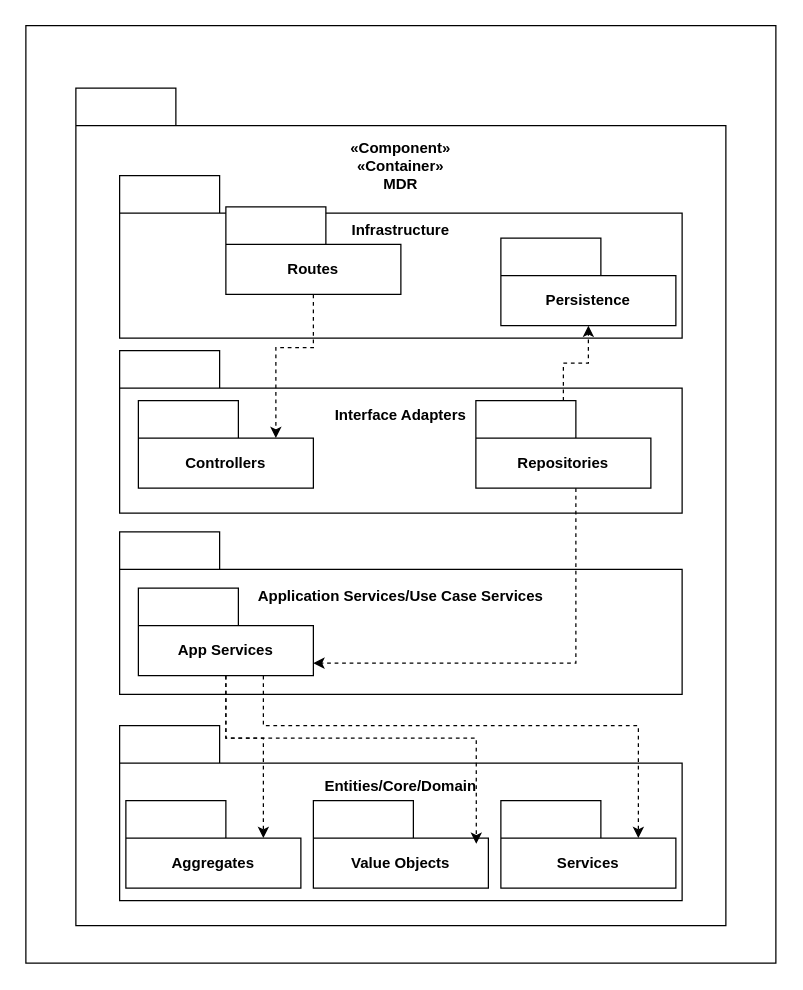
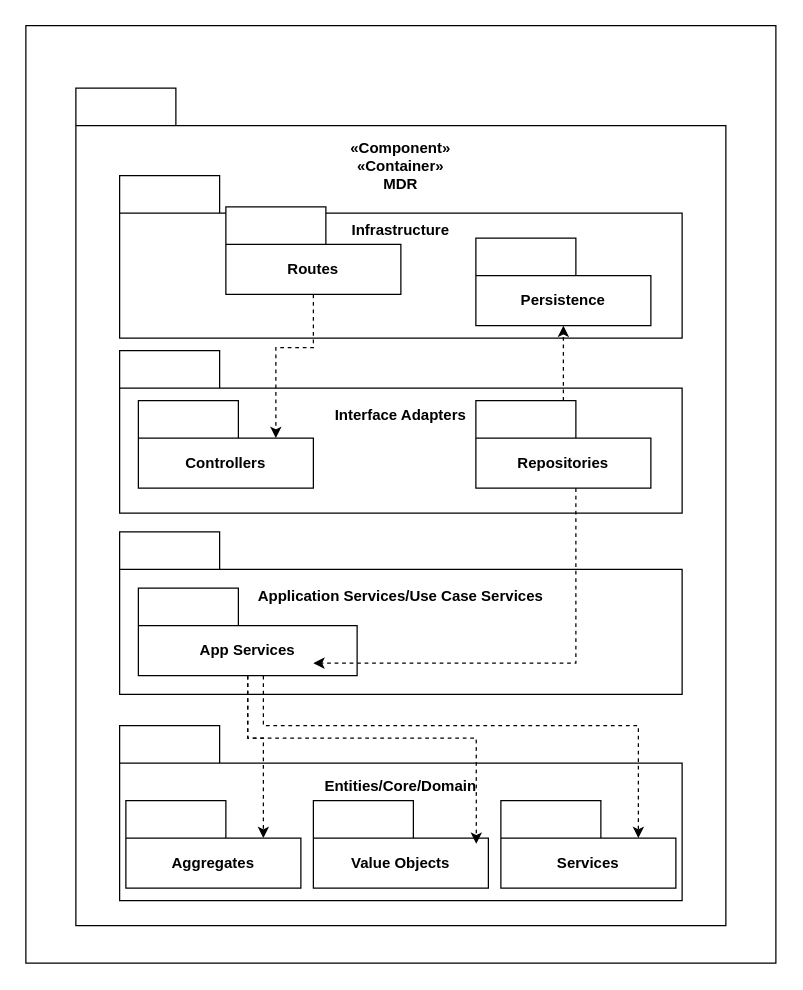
- <mxCell id="8" value="Persistence" style="shape=folder;fontStyle=1;tabWidth=80;tabHeight=30;tabPosition=left;html=1;boundedLbl=1;whiteSpace=wrap;" parent="4" vertex="1"><mxGeometry x="400" y="190" width="140" height="70" as="geometry" /></mxCell>
+ <mxCell id="8" value="Persistence" style="shape=folder;fontStyle=1;tabWidth=80;tabHeight=30;tabPosition=left;html=1;boundedLbl=1;whiteSpace=wrap;" parent="4" vertex="1"><mxGeometry x="380" y="190" width="140" height="70" as="geometry" /></mxCell>
- <mxCell id="13" value="App Services" style="shape=folder;fontStyle=1;tabWidth=80;tabHeight=30;tabPosition=left;html=1;boundedLbl=1;whiteSpace=wrap;" parent="4" vertex="1"><mxGeometry x="110" y="470" width="140" height="70" as="geometry" /></mxCell>
+ <mxCell id="13" value="App Services" style="shape=folder;fontStyle=1;tabWidth=80;tabHeight=30;tabPosition=left;html=1;boundedLbl=1;whiteSpace=wrap;" parent="4" vertex="1"><mxGeometry x="110" y="470" width="175" height="70" as="geometry" /></mxCell>
